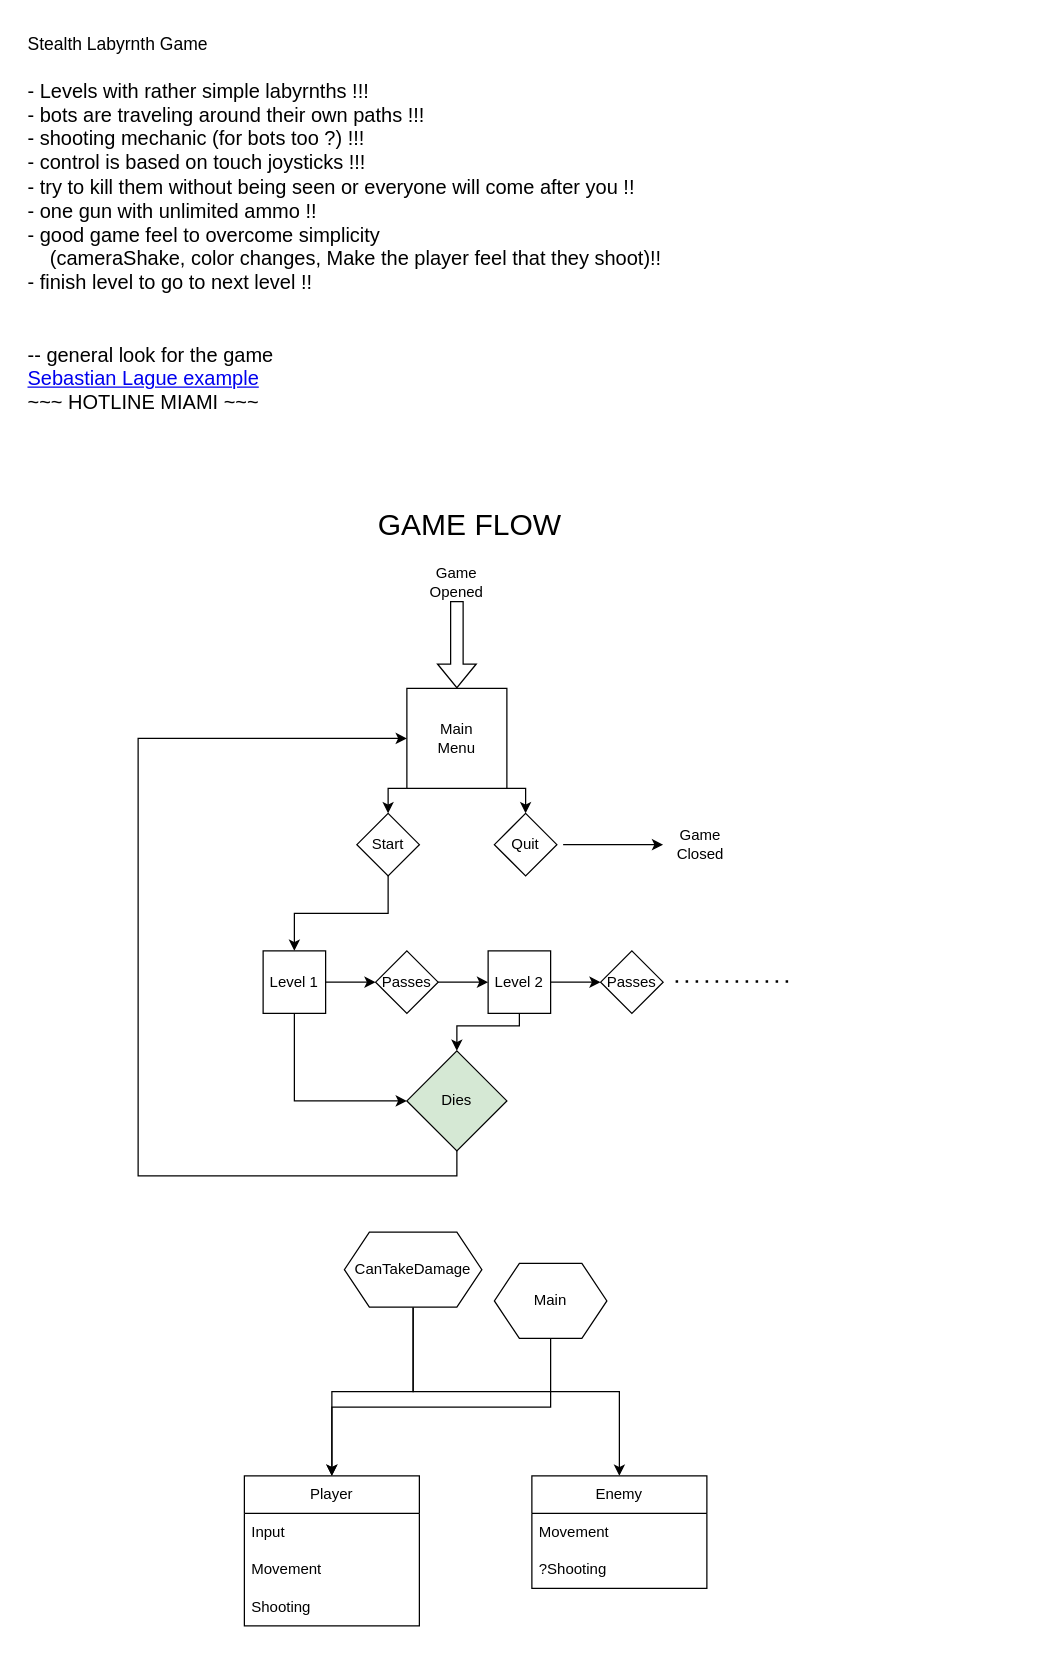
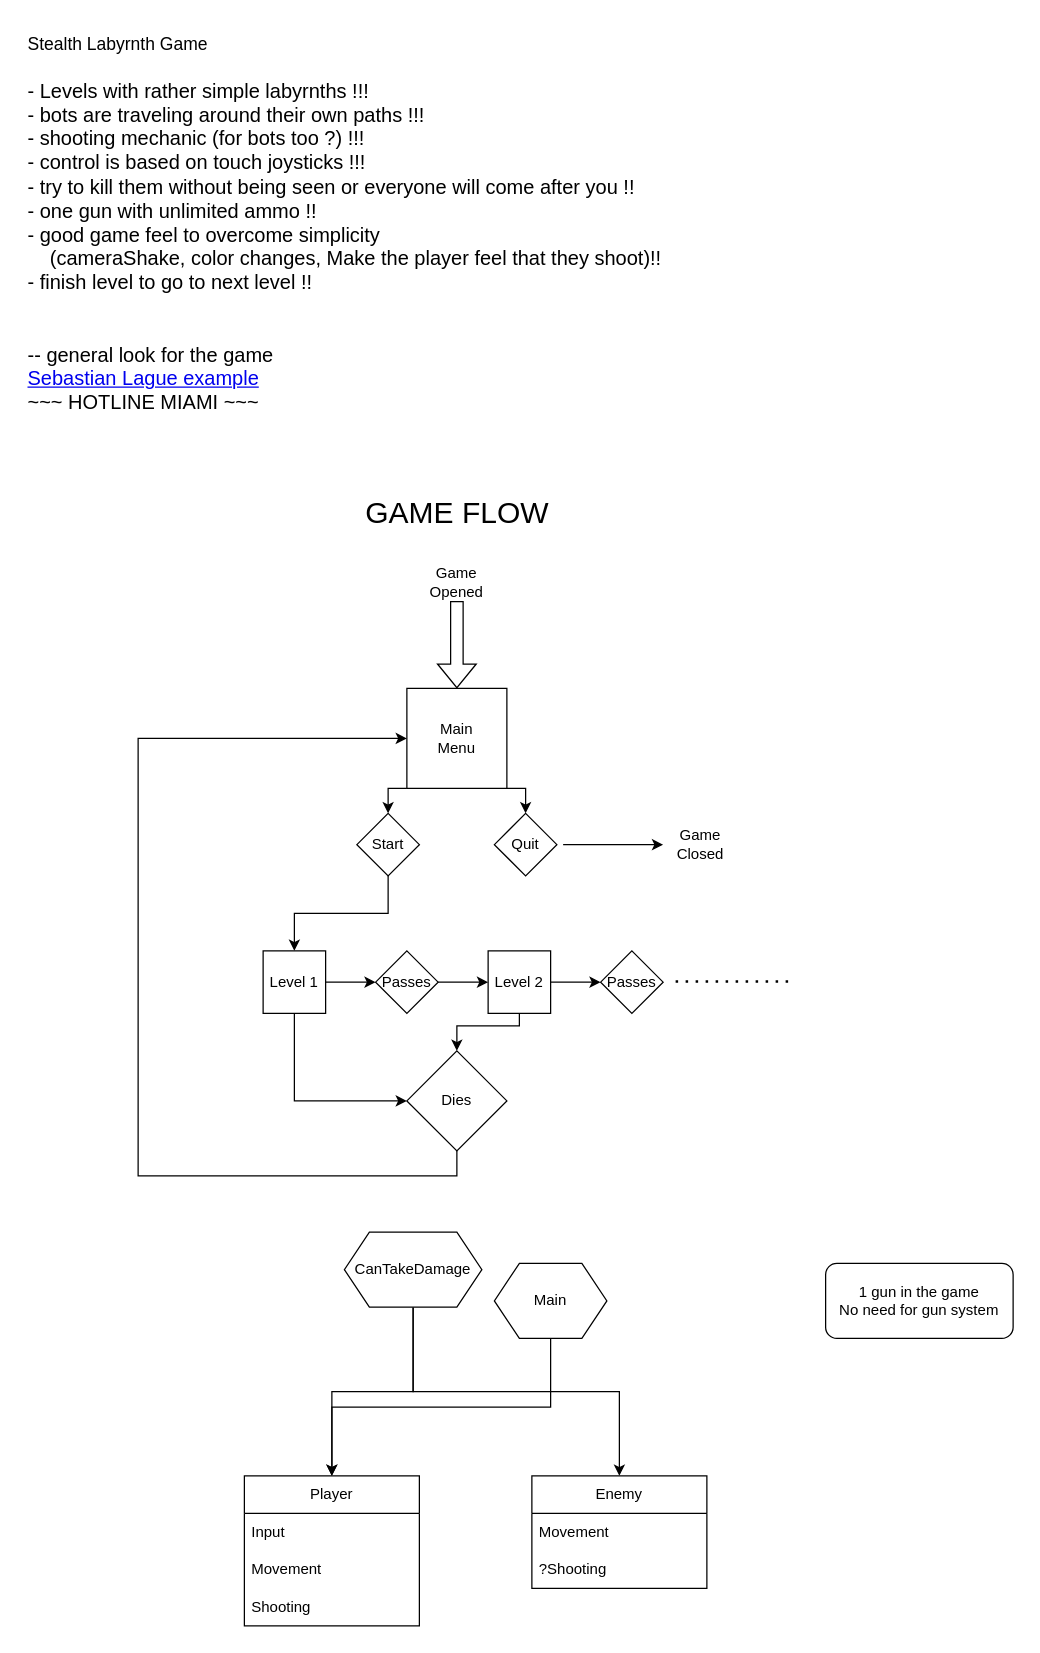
- <mxCell id="27" value="&lt;font style=&quot;font-size: 24px;&quot;&gt;GAME FLOW&lt;/font&gt;" style="text;html=1;align=center;verticalAlign=middle;resizable=0;points=[];autosize=1;strokeColor=none;fillColor=none;" parent="1" vertex="1"><mxGeometry x="290" y="400" width="170" height="40" as="geometry" /></mxCell>
+ <mxCell id="27" value="&lt;font style=&quot;font-size: 24px;&quot;&gt;GAME FLOW&lt;/font&gt;" style="text;html=1;align=center;verticalAlign=middle;resizable=0;points=[];autosize=1;strokeColor=none;fillColor=none;" parent="1" vertex="1"><mxGeometry x="280" y="390" width="170" height="40" as="geometry" /></mxCell>
- <mxCell id="19" value="Dies" style="rhombus;whiteSpace=wrap;html=1;fillColor=#d5e8d4;" parent="1" vertex="1"><mxGeometry x="325" y="840" width="80" height="80" as="geometry" /></mxCell>
+ <mxCell id="19" value="Dies" style="rhombus;whiteSpace=wrap;html=1;" parent="1" vertex="1"><mxGeometry x="325" y="840" width="80" height="80" as="geometry" /></mxCell>
+ <mxCell id="41" value="1 gun in the game&lt;br&gt;No need for gun system" style="rounded=1;whiteSpace=wrap;html=1;" vertex="1" parent="1"><mxGeometry x="660" y="1010" width="150" height="60" as="geometry" /></mxCell>
